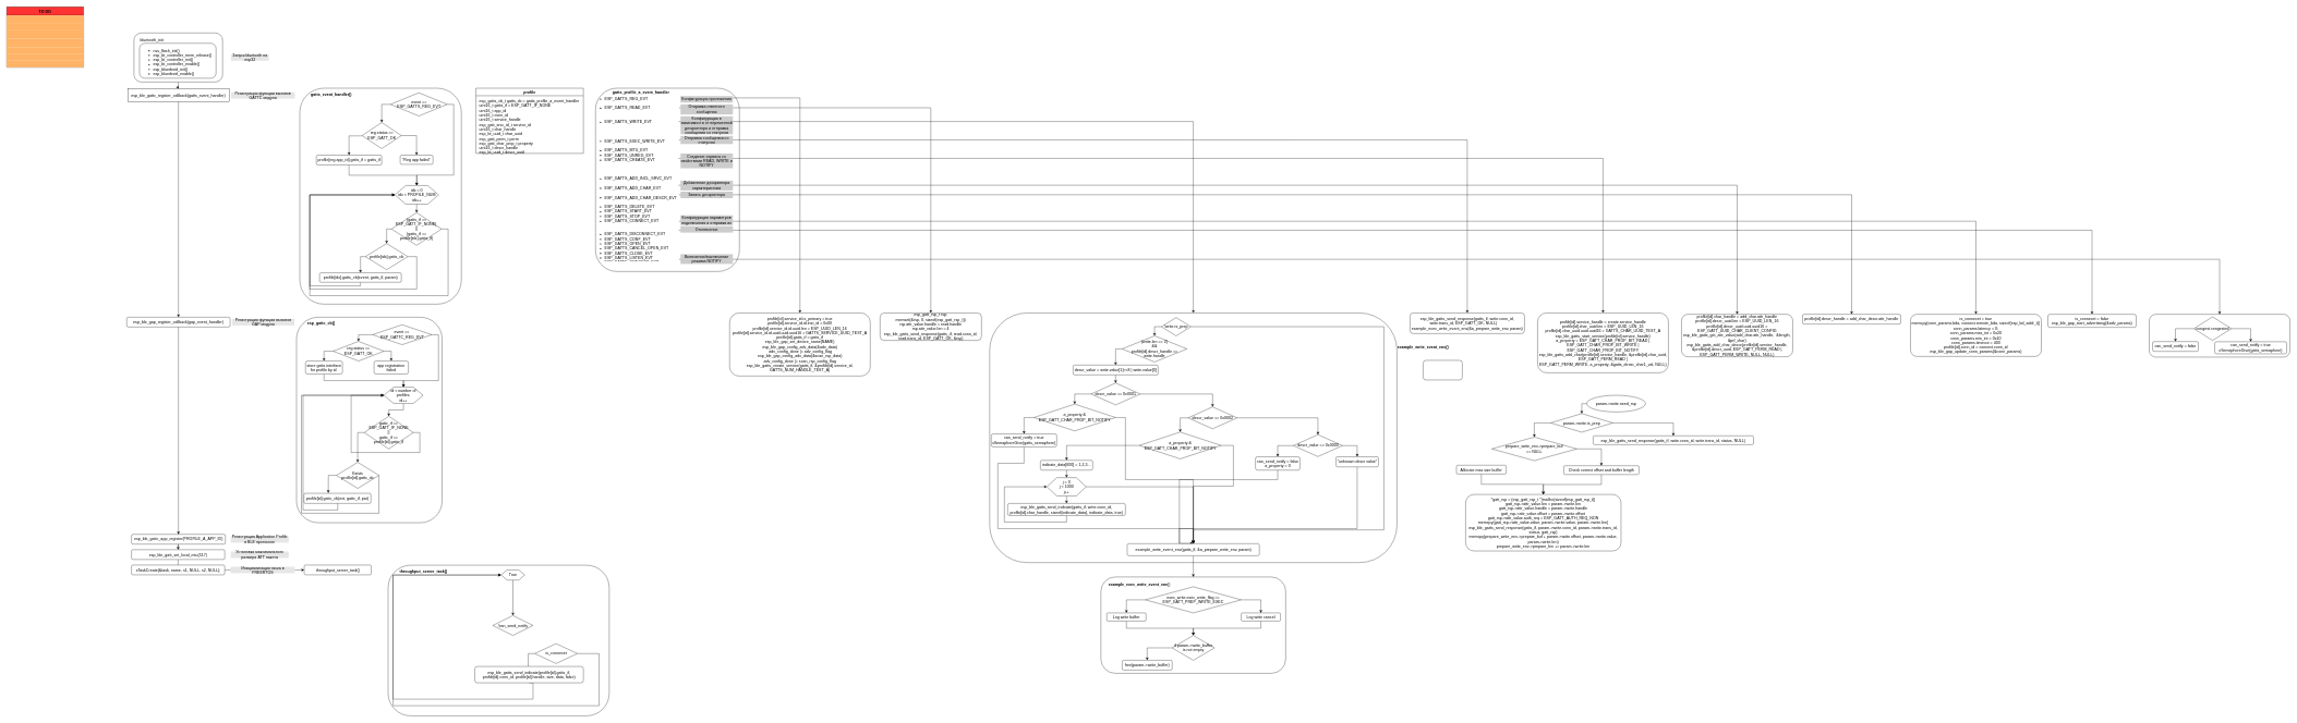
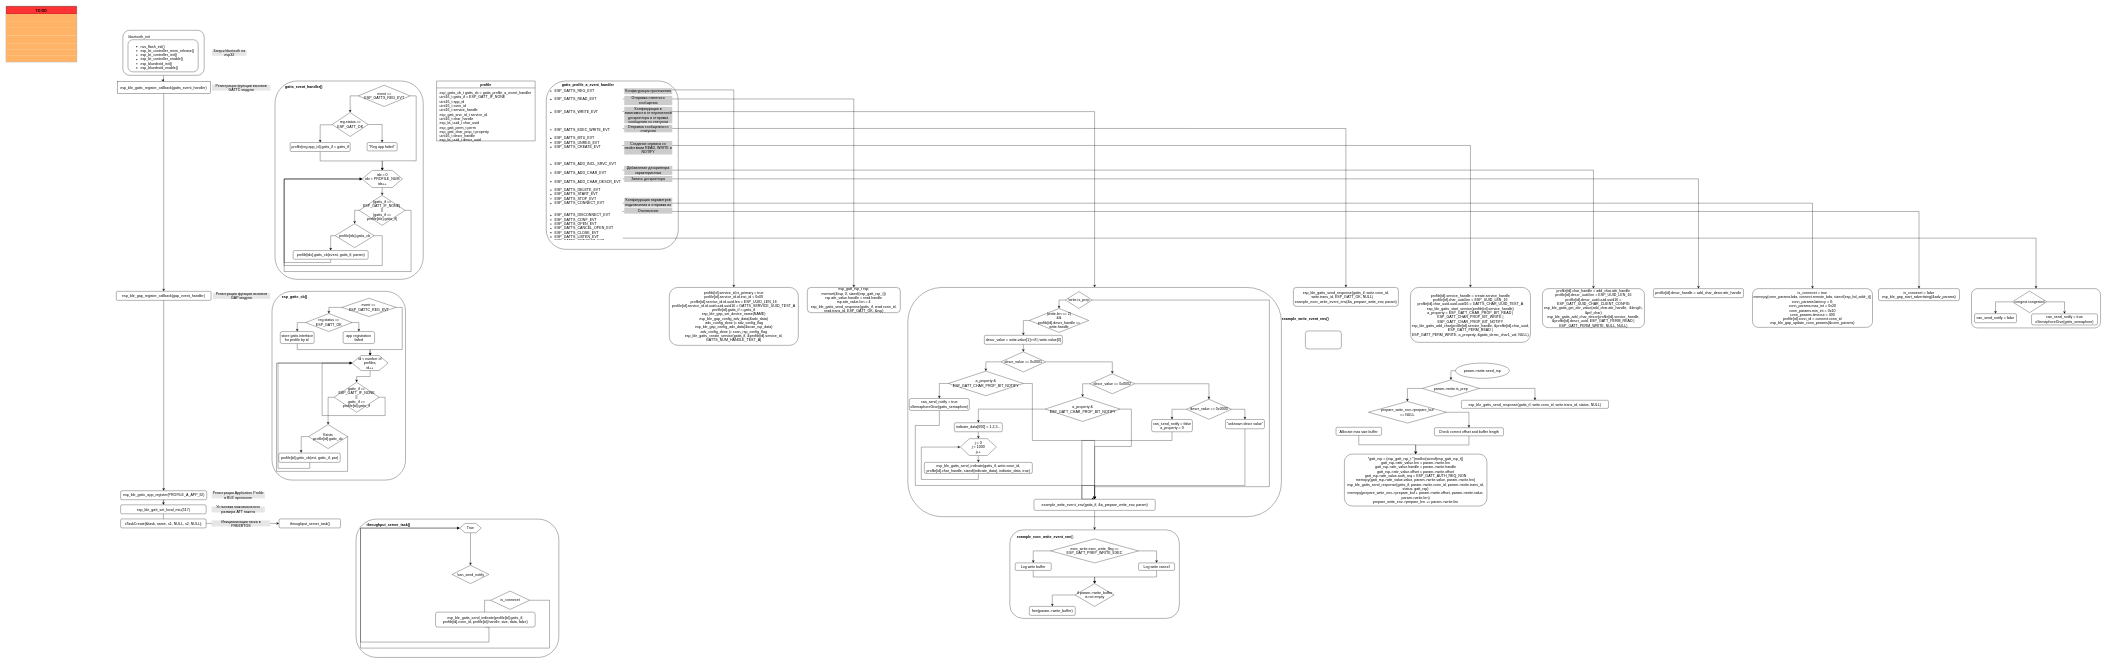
- <mxCell id="161" value="Включение/выключение режима NOTIFY" style="text;html=1;strokeColor=none;fillColor=#CCCCCC;align=center;verticalAlign=middle;whiteSpace=wrap;rounded=0;" parent="1" vertex="1"><mxGeometry x="2080" y="777" width="160" height="30" as="geometry" /></mxCell>
- <mxCell id="128" style="edgeStyle=orthogonalEdgeStyle;rounded=0;orthogonalLoop=1;jettySize=auto;html=1;exitX=1;exitY=0.5;exitDx=0;exitDy=0;entryX=0.5;entryY=0;entryDx=0;entryDy=0;" parent="1" source="129" target="140" edge="1"><mxGeometry relative="1" as="geometry" /></mxCell>
